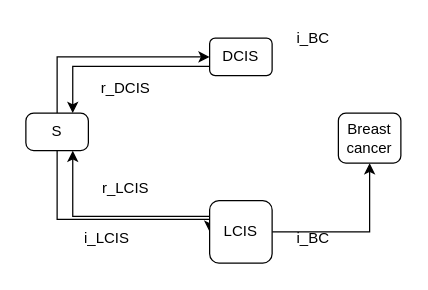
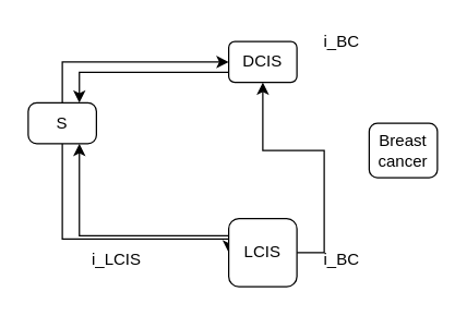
- <mxCell id="12" value="r_DCIS" style="text;html=1;strokeColor=none;fillColor=none;align=center;verticalAlign=middle;whiteSpace=wrap;rounded=0;" vertex="1" parent="1"><mxGeometry x="80" y="60" width="40" height="20" as="geometry" /></mxCell>
- <mxCell id="4" value="S" style="rounded=1;whiteSpace=wrap;html=1;arcSize=21;" vertex="1" parent="1"><mxGeometry x="20" y="90" width="50" height="30" as="geometry" /></mxCell>
+ <mxCell id="4" value="S" style="rounded=1;whiteSpace=wrap;html=1;arcSize=21;" vertex="1" parent="1"><mxGeometry x="20" y="75" width="50" height="30" as="geometry" /></mxCell>
- <mxCell id="13" value="r_LCIS" style="text;html=1;strokeColor=none;fillColor=none;align=center;verticalAlign=middle;whiteSpace=wrap;rounded=0;" vertex="1" parent="1"><mxGeometry x="80" y="140" width="40" height="20" as="geometry" /></mxCell>
- <mxCell id="7" style="edgeStyle=orthogonalEdgeStyle;rounded=0;orthogonalLoop=1;jettySize=auto;html=1;exitX=1;exitY=0.5;exitDx=0;exitDy=0;entryX=0.5;entryY=1;entryDx=0;entryDy=0;" edge="1" parent="1" source="9" target="10"><mxGeometry relative="1" as="geometry" /></mxCell>
+ <mxCell id="7" style="edgeStyle=orthogonalEdgeStyle;rounded=0;orthogonalLoop=1;jettySize=auto;html=1;exitX=1;exitY=0.5;exitDx=0;exitDy=0;" edge="1" parent="1" source="9" target="6"><mxGeometry relative="1" as="geometry" /></mxCell>
